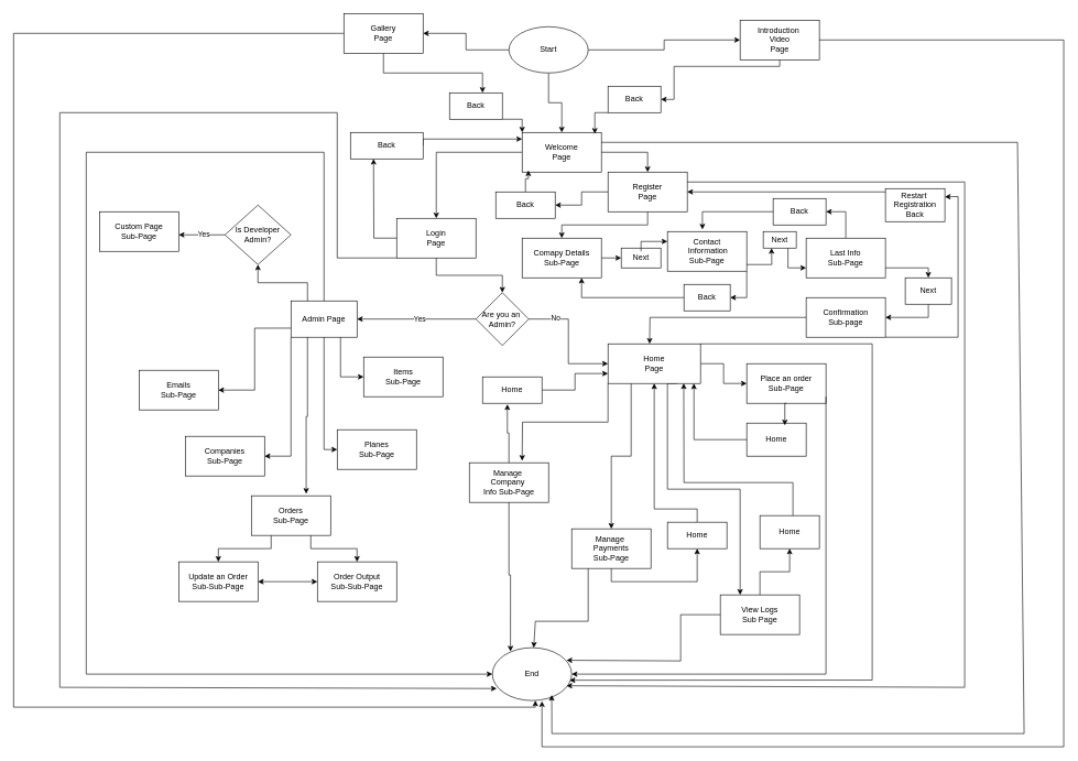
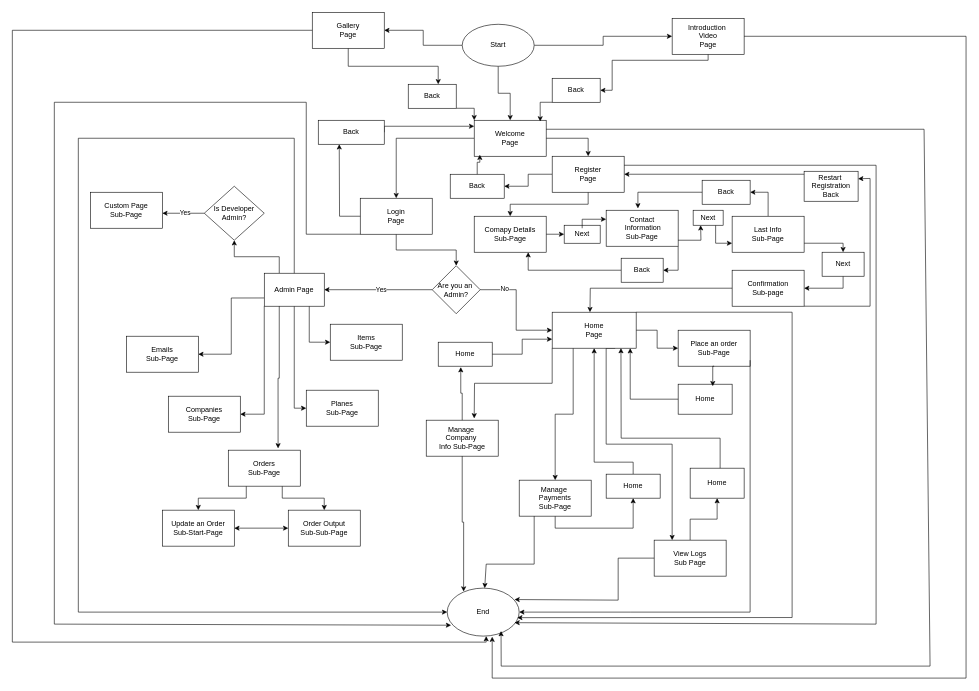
- <mxCell id="80" value="Update an Order&lt;div&gt;Sub-Sub-Page&lt;/div&gt;" style="rounded=0;whiteSpace=wrap;html=1;" parent="1" vertex="1"><mxGeometry x="270" y="850" width="120" height="60" as="geometry" /></mxCell>
+ <mxCell id="80" value="Update an Order&lt;div&gt;Sub-Start-Page&lt;/div&gt;" style="rounded=0;whiteSpace=wrap;html=1;" parent="1" vertex="1"><mxGeometry x="270" y="850" width="120" height="60" as="geometry" /></mxCell>
